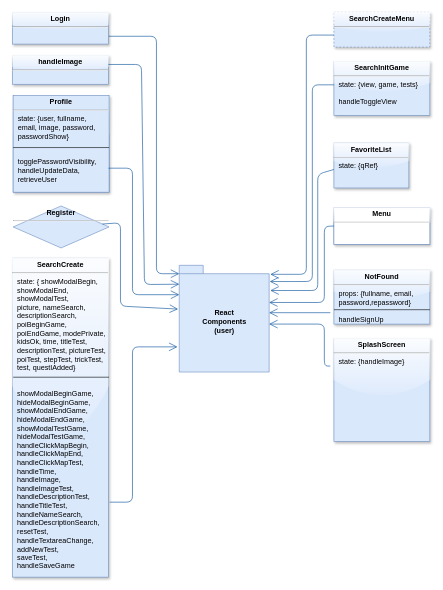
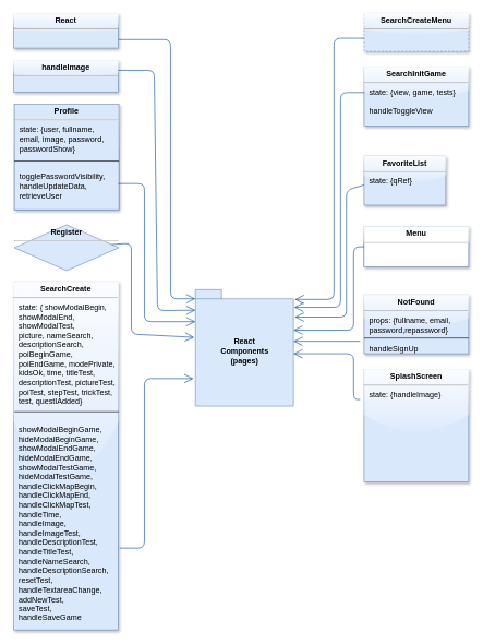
- <mxCell id="28" value="&lt;p style=&quot;margin: 4px 0px 0px ; text-align: center&quot;&gt;&lt;b&gt;Login&lt;/b&gt;&lt;/p&gt;&lt;hr&gt;&lt;p style=&quot;margin: 0px ; margin-left: 8px&quot;&gt;&lt;br&gt;&lt;/p&gt;&lt;p style=&quot;margin: 0px ; margin-left: 8px&quot;&gt;&lt;br&gt;&lt;/p&gt;" style="verticalAlign=top;align=left;overflow=fill;fontSize=12;fontFamily=Helvetica;html=1;rounded=0;shadow=1;strokeColor=#6c8ebf;fillColor=#dae8fc;glass=1;sketch=0;" parent="1" vertex="1"><mxGeometry x="20" y="20" width="160" height="53" as="geometry" /></mxCell>
+ <mxCell id="28" value="&lt;p style=&quot;margin: 4px 0px 0px ; text-align: center&quot;&gt;&lt;b&gt;React&lt;/b&gt;&lt;/p&gt;&lt;hr&gt;&lt;p style=&quot;margin: 0px ; margin-left: 8px&quot;&gt;&lt;br&gt;&lt;/p&gt;&lt;p style=&quot;margin: 0px ; margin-left: 8px&quot;&gt;&lt;br&gt;&lt;/p&gt;" style="verticalAlign=top;align=left;overflow=fill;fontSize=12;fontFamily=Helvetica;html=1;rounded=0;shadow=1;strokeColor=#6c8ebf;fillColor=#dae8fc;glass=1;sketch=0;" parent="1" vertex="1"><mxGeometry x="20" y="20" width="160" height="53" as="geometry" /></mxCell>
- <mxCell id="4" value="React&lt;br&gt;Components&lt;br&gt;(user)" style="shape=folder;fontStyle=1;spacingTop=10;tabWidth=40;tabHeight=14;tabPosition=left;html=1;fillColor=#dae8fc;strokeColor=#6c8ebf;" parent="1" vertex="1"><mxGeometry x="298" y="442" width="150" height="178" as="geometry" /></mxCell>
+ <mxCell id="4" value="React&lt;br&gt;Components&lt;br&gt;(pages)" style="shape=folder;fontStyle=1;spacingTop=10;tabWidth=40;tabHeight=14;tabPosition=left;html=1;fillColor=#dae8fc;strokeColor=#6c8ebf;" parent="1" vertex="1"><mxGeometry x="298" y="442" width="150" height="178" as="geometry" /></mxCell>
